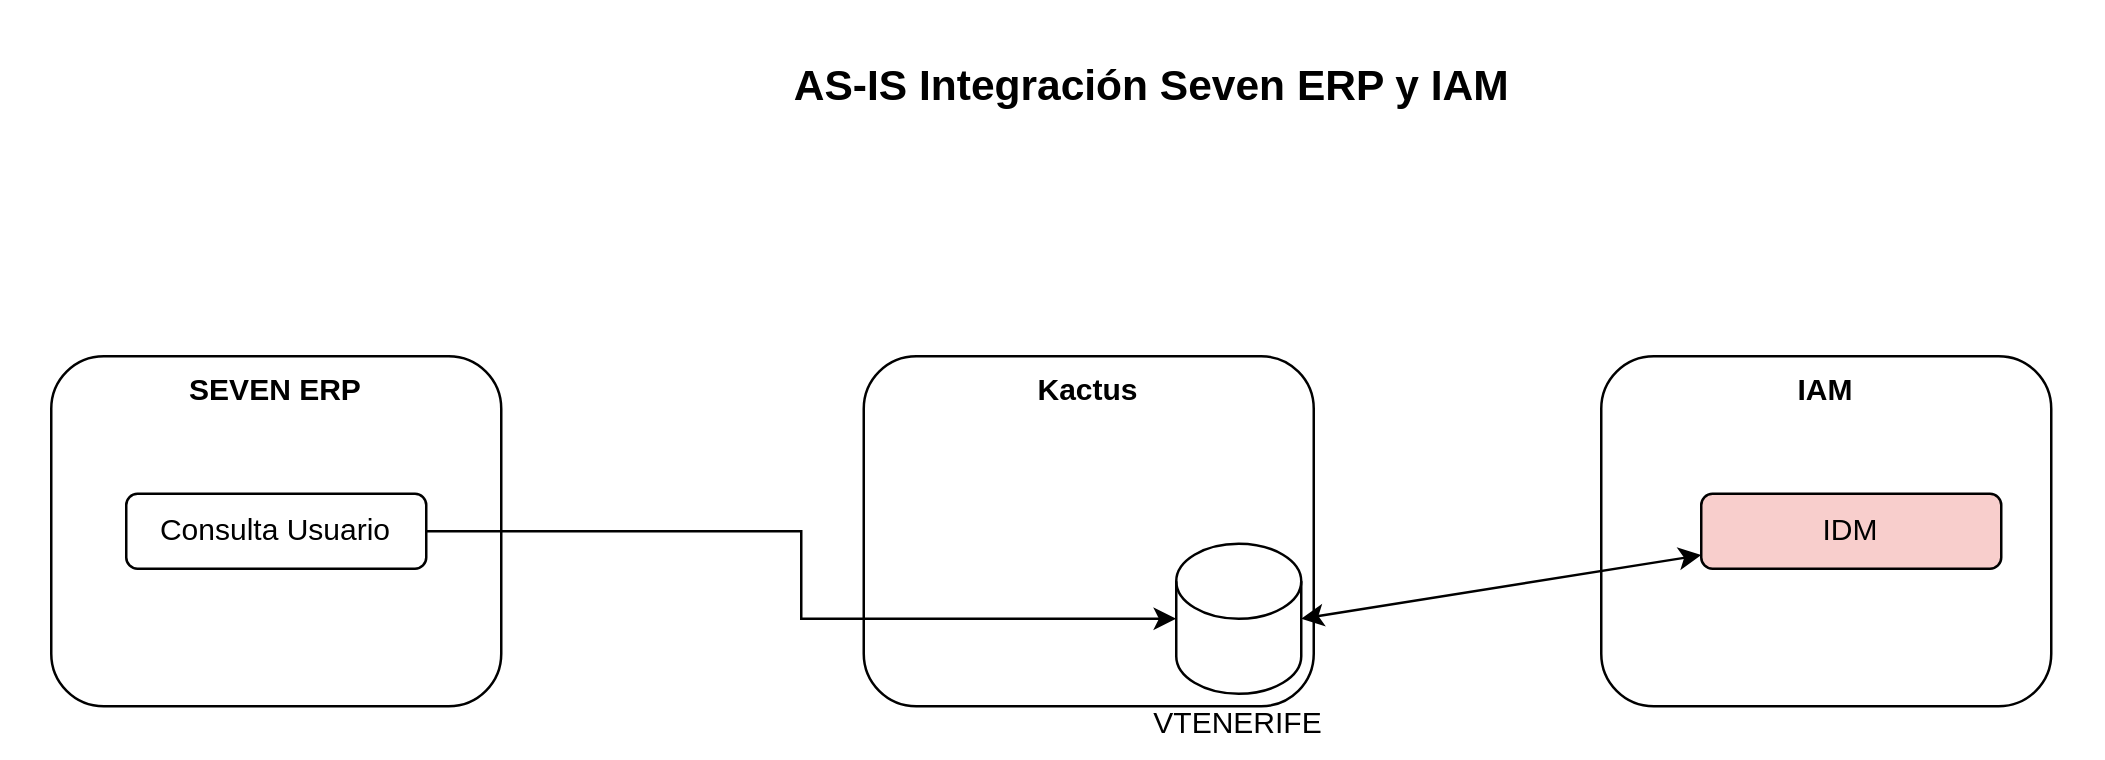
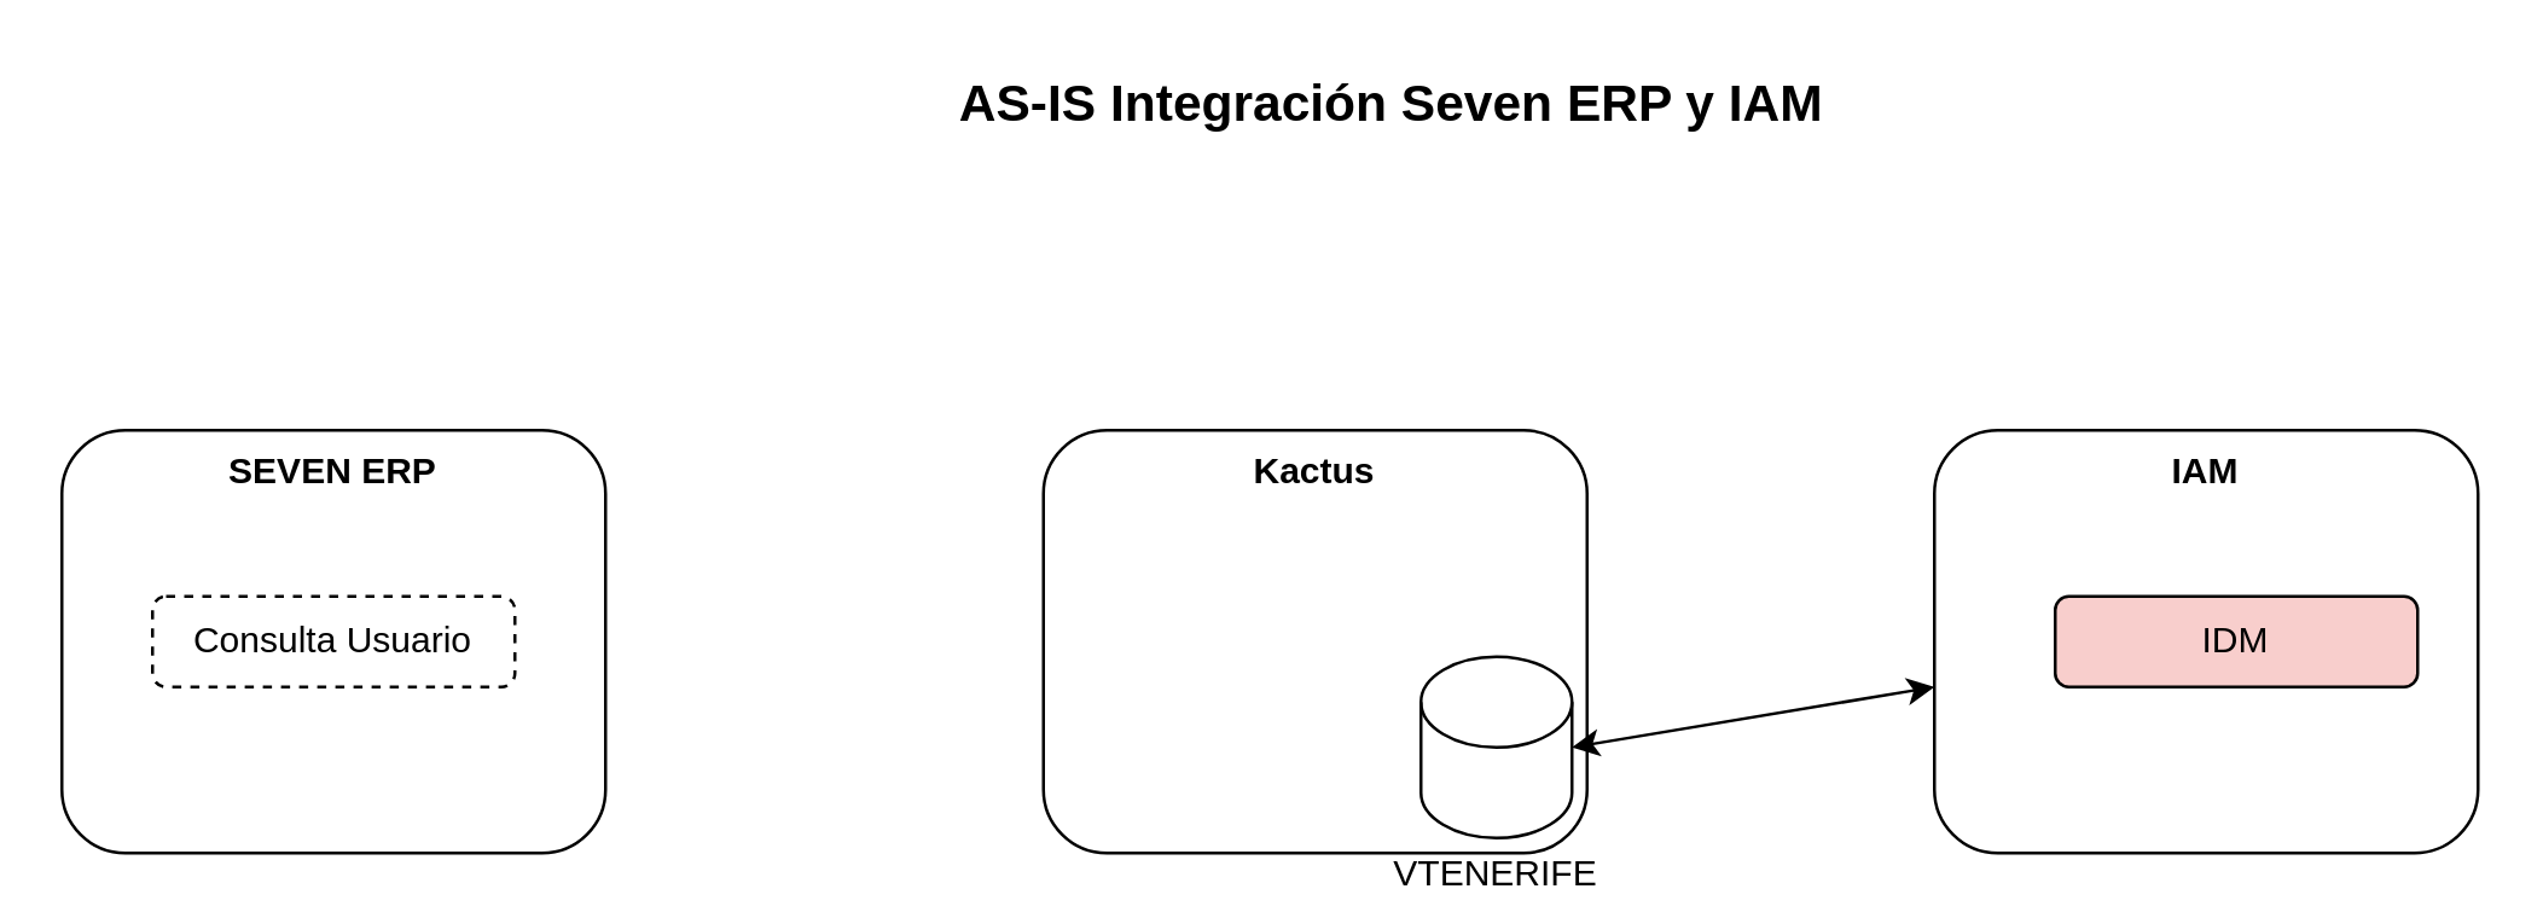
- <mxCell id="6" value="Consulta Usuario" style="rounded=1;whiteSpace=wrap;html=1;" vertex="1" parent="1"><mxGeometry x="50" y="197" width="120" height="30" as="geometry" /></mxCell>
+ <mxCell id="6" value="Consulta Usuario" style="rounded=1;whiteSpace=wrap;html=1;dashed=1;" vertex="1" parent="1"><mxGeometry x="50" y="197" width="120" height="30" as="geometry" /></mxCell>
- <mxCell id="5" style="edgeStyle=orthogonalEdgeStyle;rounded=0;orthogonalLoop=1;jettySize=auto;html=1;" edge="1" parent="1" source="6" target="4"><mxGeometry relative="1" as="geometry" /></mxCell>
- <mxCell id="10" value="" style="endArrow=classic;startArrow=classic;html=1;rounded=0;exitX=1;exitY=0.5;exitDx=0;exitDy=0;exitPerimeter=0;" edge="1" parent="1" source="4" target="9"><mxGeometry width="50" height="50" relative="1" as="geometry"><mxPoint x="560" y="252" as="sourcePoint" /><mxPoint x="610" y="202" as="targetPoint" /></mxGeometry></mxCell>
+ <mxCell id="10" value="" style="endArrow=classic;startArrow=classic;html=1;rounded=0;exitX=1;exitY=0.5;exitDx=0;exitDy=0;exitPerimeter=0;" edge="1" parent="1" source="4" target="8"><mxGeometry width="50" height="50" relative="1" as="geometry"><mxPoint x="560" y="252" as="sourcePoint" /><mxPoint x="610" y="202" as="targetPoint" /></mxGeometry></mxCell>
